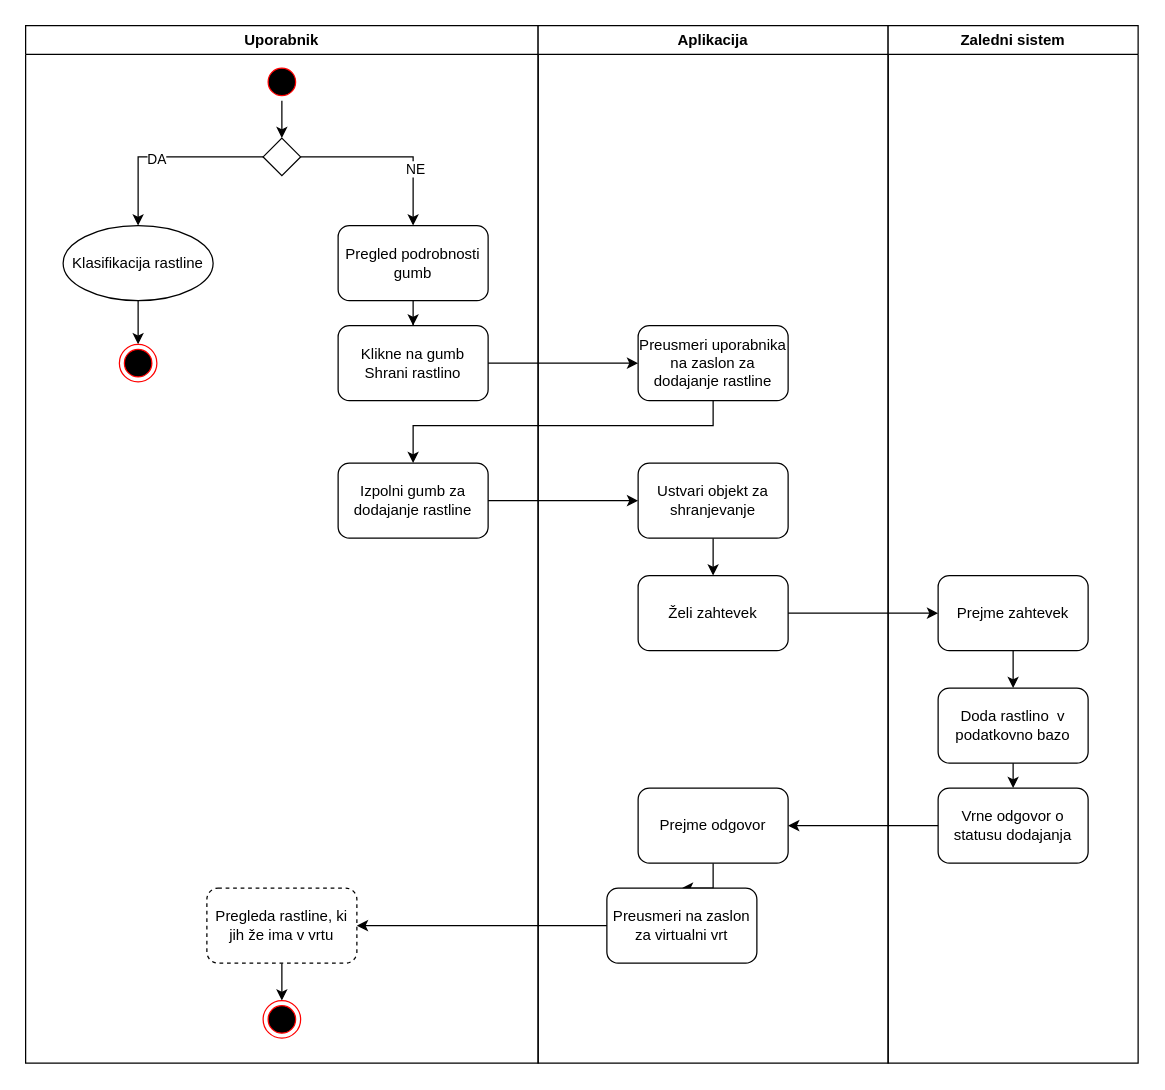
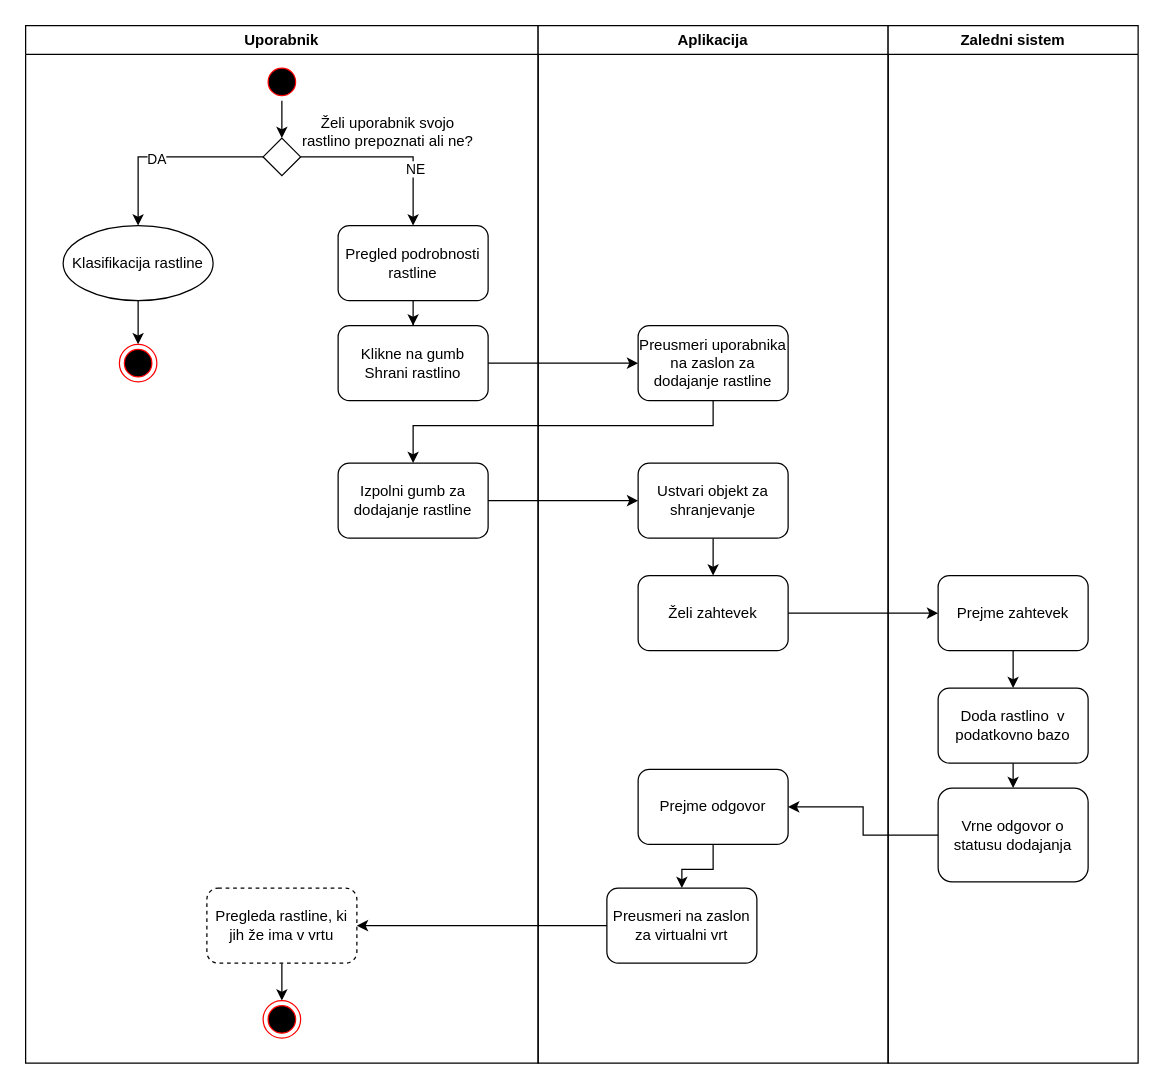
+ <mxCell id="19" value="Želi uporabnik svojo rastlino prepoznati ali ne?" style="text;html=1;strokeColor=none;fillColor=none;align=center;verticalAlign=middle;whiteSpace=wrap;rounded=0;" vertex="1" parent="2"><mxGeometry x="220" y="70" width="140" height="30" as="geometry" /></mxCell>
- <mxCell id="11" value="Pregled podrobnosti gumb" style="rounded=1;whiteSpace=wrap;html=1;" parent="2" vertex="1"><mxGeometry x="250" y="160" width="120" height="60" as="geometry" /></mxCell>
+ <mxCell id="11" value="Pregled podrobnosti rastline" style="rounded=1;whiteSpace=wrap;html=1;" parent="2" vertex="1"><mxGeometry x="250" y="160" width="120" height="60" as="geometry" /></mxCell>
- <mxCell id="24" value="Prejme odgovor" style="whiteSpace=wrap;html=1;rounded=1;" parent="21" vertex="1"><mxGeometry x="80" y="610" width="120" height="60" as="geometry" /></mxCell>
+ <mxCell id="24" value="Prejme odgovor" style="whiteSpace=wrap;html=1;rounded=1;" parent="21" vertex="1"><mxGeometry x="80" y="595" width="120" height="60" as="geometry" /></mxCell>
- <mxCell id="34" value="Vrne odgovor o statusu dodajanja" style="whiteSpace=wrap;html=1;rounded=1;" parent="29" vertex="1"><mxGeometry x="40" y="610" width="120" height="60" as="geometry" /></mxCell>
+ <mxCell id="34" value="Vrne odgovor o statusu dodajanja" style="whiteSpace=wrap;html=1;rounded=1;" parent="29" vertex="1"><mxGeometry x="40" y="610" width="120" height="75" as="geometry" /></mxCell>
